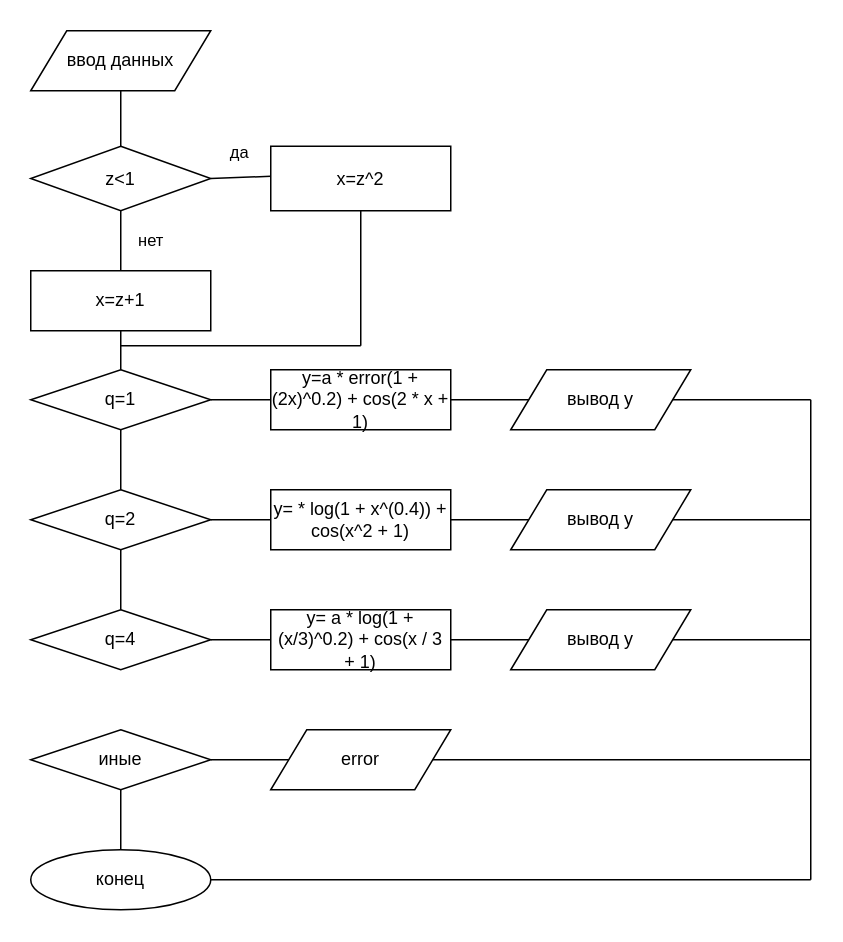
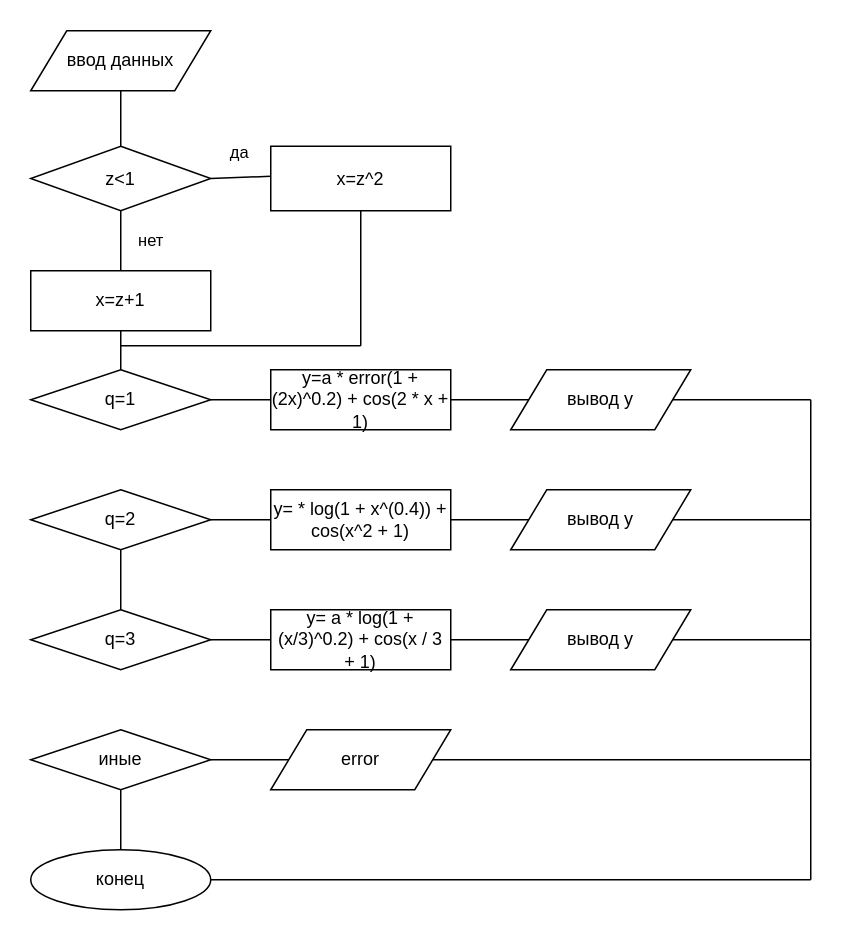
- <mxCell id="16" value="" style="endArrow=none;html=1;exitX=0.5;exitY=0;exitDx=0;exitDy=0;entryX=0.5;entryY=1;entryDx=0;entryDy=0;" edge="1" parent="1" source="4" target="3"><mxGeometry width="50" height="50" relative="1" as="geometry"><mxPoint x="90" y="256" as="sourcePoint" /><mxPoint x="90" y="216" as="targetPoint" /></mxGeometry></mxCell>
- <mxCell id="5" value="q=4" style="rhombus;whiteSpace=wrap;html=1;" vertex="1" parent="1"><mxGeometry x="20" y="406" width="120" height="40" as="geometry" /></mxCell>
+ <mxCell id="5" value="q=3" style="rhombus;whiteSpace=wrap;html=1;" vertex="1" parent="1"><mxGeometry x="20" y="406" width="120" height="40" as="geometry" /></mxCell>
